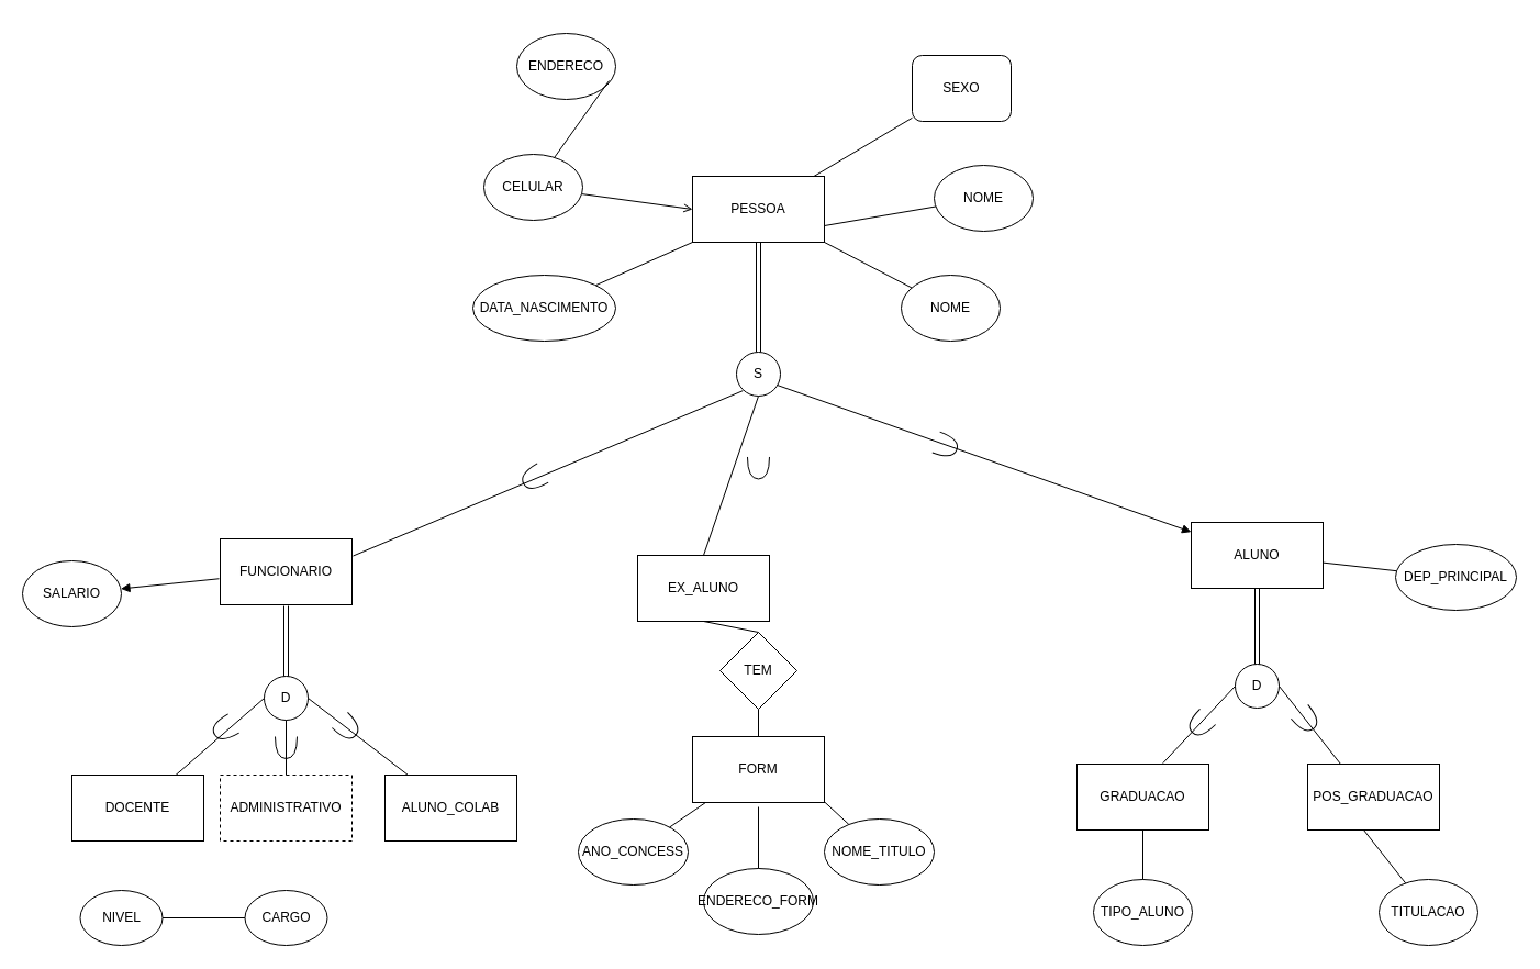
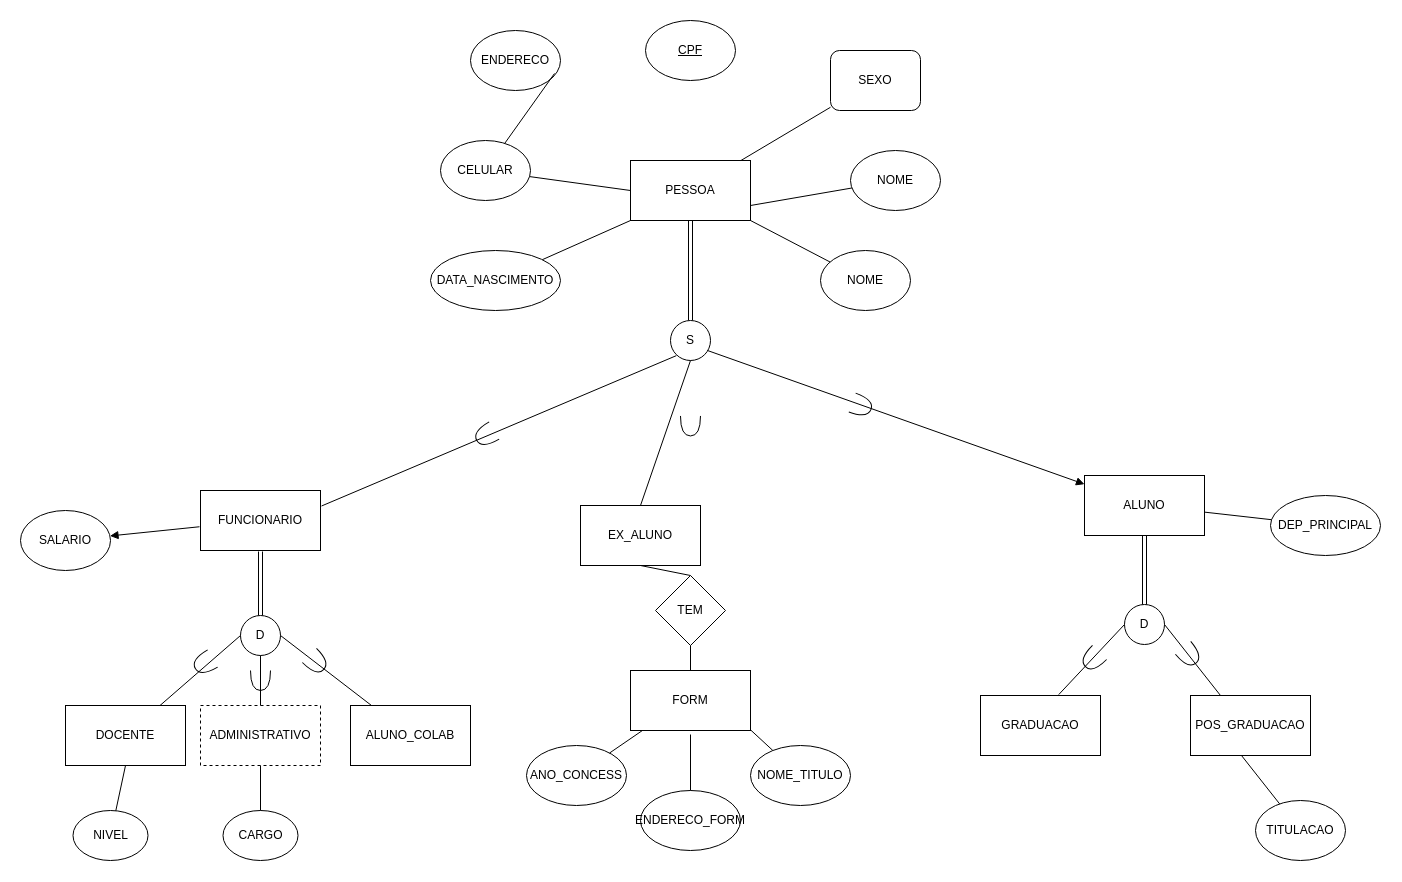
+ <mxCell id="3" value="&lt;u&gt;CPF&lt;/u&gt;" style="ellipse;whiteSpace=wrap;html=1;" vertex="1" parent="1"><mxGeometry x="645" y="20" width="90" height="60" as="geometry" /></mxCell>
- <mxCell id="10" value="" style="endArrow=open;html=1;rounded=0;entryX=0;entryY=0.5;entryDx=0;entryDy=0;" edge="1" parent="1" source="8" target="2"><mxGeometry width="50" height="50" relative="1" as="geometry"><mxPoint x="650" y="220" as="sourcePoint" /><mxPoint x="700" y="170" as="targetPoint" /></mxGeometry></mxCell>
+ <mxCell id="10" value="" style="endArrow=none;html=1;rounded=0;entryX=0;entryY=0.5;entryDx=0;entryDy=0;" edge="1" parent="1" source="8" target="2"><mxGeometry width="50" height="50" relative="1" as="geometry"><mxPoint x="650" y="220" as="sourcePoint" /><mxPoint x="700" y="170" as="targetPoint" /></mxGeometry></mxCell>
- <mxCell id="52" value="" style="endArrow=none;html=1;rounded=0;entryX=0.5;entryY=1;entryDx=0;entryDy=0;" edge="1" parent="1" source="50" target="44"><mxGeometry width="50" height="50" relative="1" as="geometry"><mxPoint x="1313" y="591" as="sourcePoint" /><mxPoint x="1249" y="580" as="targetPoint" /></mxGeometry></mxCell>
+ <mxCell id="31" value="" style="endArrow=none;html=1;rounded=0;entryX=0.5;entryY=1;entryDx=0;entryDy=0;exitX=0.5;exitY=0;exitDx=0;exitDy=0;" edge="1" parent="1" source="30" target="23"><mxGeometry width="50" height="50" relative="1" as="geometry"><mxPoint x="290" y="427" as="sourcePoint" /><mxPoint x="390" y="420" as="targetPoint" /></mxGeometry></mxCell>
- <mxCell id="50" value="TIPO_ALUNO" style="ellipse;whiteSpace=wrap;html=1;" vertex="1" parent="1"><mxGeometry x="995" y="800" width="90" height="60" as="geometry" /></mxCell>
- <mxCell id="29" value="" style="endArrow=none;html=1;rounded=0;" edge="1" parent="1" source="28" target="30"><mxGeometry width="50" height="50" relative="1" as="geometry"><mxPoint x="280" y="417" as="sourcePoint" /><mxPoint x="380" y="410" as="targetPoint" /></mxGeometry></mxCell>
+ <mxCell id="29" value="" style="endArrow=none;html=1;rounded=0;entryX=0.5;entryY=1;entryDx=0;entryDy=0;" edge="1" parent="1" source="28" target="22"><mxGeometry width="50" height="50" relative="1" as="geometry"><mxPoint x="280" y="417" as="sourcePoint" /><mxPoint x="380" y="410" as="targetPoint" /></mxGeometry></mxCell>
